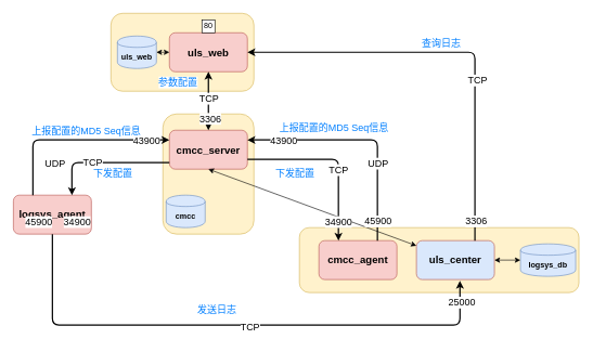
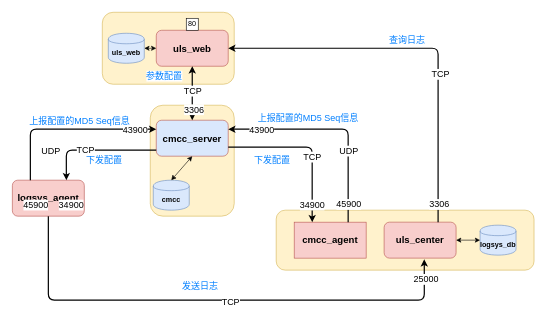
- <mxCell id="7" value="cmcc_server" style="rounded=1;whiteSpace=wrap;html=1;fillColor=#f8cecc;strokeColor=#b85450;labelBorderColor=none;fontStyle=1;fontSize=16;" parent="1" vertex="1"><mxGeometry x="260" y="200" width="120" height="60" as="geometry" /></mxCell>
+ <mxCell id="7" value="cmcc_server" style="rounded=1;whiteSpace=wrap;html=1;fillColor=#dae8fc;strokeColor=#b85450;labelBorderColor=none;fontStyle=1;fontSize=16;" parent="1" vertex="1"><mxGeometry x="260" y="200" width="120" height="60" as="geometry" /></mxCell>
- <mxCell id="12" value="" style="endArrow=classic;startArrow=classic;html=1;exitX=0.5;exitY=1;exitDx=0;exitDy=0;" parent="1" source="7" target="20" edge="1"><mxGeometry width="50" height="50" relative="1" as="geometry"><mxPoint x="300" y="410" as="sourcePoint" /><mxPoint x="350" y="360" as="targetPoint" /></mxGeometry></mxCell>
+ <mxCell id="12" value="" style="endArrow=classic;startArrow=classic;html=1;exitX=0.5;exitY=1;exitDx=0;exitDy=0;entryX=0.5;entryY=0;entryDx=0;entryDy=0;" parent="1" source="7" target="11" edge="1"><mxGeometry width="50" height="50" relative="1" as="geometry"><mxPoint x="300" y="410" as="sourcePoint" /><mxPoint x="350" y="360" as="targetPoint" /></mxGeometry></mxCell>
- <mxCell id="13" value="cmcc_agent" style="rounded=1;whiteSpace=wrap;html=1;fillColor=#f8cecc;strokeColor=#b85450;labelBorderColor=none;fontStyle=1;fontSize=16;" parent="1" vertex="1"><mxGeometry x="490" y="370" width="120" height="60" as="geometry" /></mxCell>
+ <mxCell id="13" value="cmcc_agent" style="whiteSpace=wrap;html=1;fillColor=#f8cecc;strokeColor=#b85450;labelBorderColor=none;fontStyle=1;fontSize=16;rounded=0;" parent="1" vertex="1"><mxGeometry x="490" y="370" width="120" height="60" as="geometry" /></mxCell>
- <mxCell id="20" value="uls_center" style="rounded=1;whiteSpace=wrap;html=1;fillColor=#dae8fc;strokeColor=#b85450;labelBorderColor=none;fontStyle=1;fontSize=16;" parent="1" vertex="1"><mxGeometry x="640" y="370" width="120" height="60" as="geometry" /></mxCell>
+ <mxCell id="20" value="uls_center" style="rounded=1;whiteSpace=wrap;html=1;fillColor=#f8cecc;strokeColor=#b85450;labelBorderColor=none;fontStyle=1;fontSize=16;" parent="1" vertex="1"><mxGeometry x="640" y="370" width="120" height="60" as="geometry" /></mxCell>
- <mxCell id="21" value="logsys_db" style="shape=cylinder;whiteSpace=wrap;html=1;boundedLbl=1;backgroundOutline=1;fillColor=#dae8fc;strokeColor=#6c8ebf;labelBorderColor=none;fontStyle=1;fontSize=12;" parent="1" vertex="1"><mxGeometry x="800" y="375" width="85" height="50" as="geometry" /></mxCell>
+ <mxCell id="21" value="logsys_db" style="shape=cylinder;whiteSpace=wrap;html=1;boundedLbl=1;backgroundOutline=1;fillColor=#dae8fc;strokeColor=#6c8ebf;labelBorderColor=none;fontStyle=1;fontSize=12;" parent="1" vertex="1"><mxGeometry x="800" y="375" width="60" height="50" as="geometry" /></mxCell>
